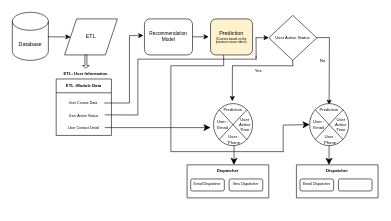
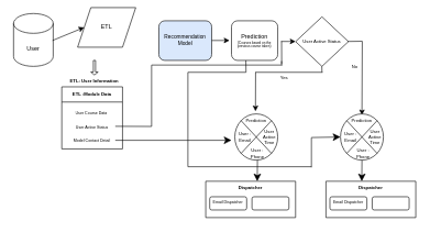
- <mxCell id="23" value="&lt;font style=&quot;font-size: 9px&quot;&gt;ETL&lt;/font&gt;" style="shape=parallelogram;perimeter=parallelogramPerimeter;whiteSpace=wrap;html=1;fixedSize=1;fontSize=6;" vertex="1" parent="1"><mxGeometry x="107" y="31" width="88" height="60" as="geometry" /></mxCell>
+ <mxCell id="23" value="&lt;font style=&quot;font-size: 9px&quot;&gt;ETL&lt;/font&gt;" style="shape=parallelogram;perimeter=parallelogramPerimeter;whiteSpace=wrap;html=1;fixedSize=1;fontSize=6;" vertex="1" parent="1"><mxGeometry x="117" y="11" width="88" height="60" as="geometry" /></mxCell>
- <mxCell id="21" value="&lt;div&gt;Recommendation &lt;br&gt;&lt;/div&gt;&lt;div&gt;Model&lt;br&gt;&lt;/div&gt;" style="rounded=1;whiteSpace=wrap;html=1;fontSize=8;" vertex="1" parent="1"><mxGeometry x="240" y="31" width="80" height="60" as="geometry" /></mxCell>
+ <mxCell id="21" value="&lt;div&gt;Recommendation &lt;br&gt;&lt;/div&gt;&lt;div&gt;Model&lt;br&gt;&lt;/div&gt;" style="rounded=1;whiteSpace=wrap;html=1;fontSize=8;fillColor=#dae8fc;" vertex="1" parent="1"><mxGeometry x="240" y="31" width="80" height="60" as="geometry" /></mxCell>
- <mxCell id="2" value="&lt;div&gt;Prediction &lt;br&gt;&lt;/div&gt;&lt;div style=&quot;font-size: 5px&quot;&gt;(Courses based on the previous course taken)&lt;br&gt;&lt;/div&gt;" style="rounded=1;whiteSpace=wrap;html=1;fontSize=9;fillColor=#fff2cc;" vertex="1" parent="1"><mxGeometry x="350" y="31" width="70" height="60" as="geometry" /></mxCell>
+ <mxCell id="2" value="&lt;div&gt;Prediction &lt;br&gt;&lt;/div&gt;&lt;div style=&quot;font-size: 5px&quot;&gt;(Courses based on the previous course taken)&lt;br&gt;&lt;/div&gt;" style="rounded=1;whiteSpace=wrap;html=1;fontSize=9;" vertex="1" parent="1"><mxGeometry x="350" y="31" width="70" height="60" as="geometry" /></mxCell>
- <mxCell id="22" value="&lt;font style=&quot;font-size: 9px&quot;&gt;Database&lt;/font&gt;" style="shape=cylinder3;whiteSpace=wrap;html=1;boundedLbl=1;backgroundOutline=1;size=15;" vertex="1" parent="1"><mxGeometry x="20" y="20" width="60" height="80" as="geometry" /></mxCell>
+ <mxCell id="22" value="&lt;font style=&quot;font-size: 9px&quot;&gt;User&lt;/font&gt;" style="shape=cylinder3;whiteSpace=wrap;html=1;boundedLbl=1;backgroundOutline=1;size=15;" vertex="1" parent="1"><mxGeometry x="20" y="20" width="60" height="80" as="geometry" /></mxCell>
- <mxCell id="32" value="" style="edgeStyle=elbowEdgeStyle;elbow=horizontal;endArrow=classic;html=1;rounded=0;fontSize=9;exitX=1;exitY=0.5;exitDx=0;exitDy=0;entryX=-0.022;entryY=0.463;entryDx=0;entryDy=0;entryPerimeter=0;" edge="1" parent="1" source="27" target="21"><mxGeometry width="50" height="50" relative="1" as="geometry"><mxPoint x="207" y="181" as="sourcePoint" /><mxPoint x="229" y="54" as="targetPoint" /><Array as="points"><mxPoint x="215" y="65" /></Array></mxGeometry></mxCell>
- <mxCell id="29" value="&lt;font style=&quot;font-size: 6px&quot;&gt;User Contact Detail&lt;/font&gt;" style="text;html=1;strokeColor=none;fillColor=none;align=center;verticalAlign=middle;whiteSpace=wrap;overflow=hidden;fontSize=8;" vertex="1" parent="26"><mxGeometry x="11" y="70" width="70" height="20" as="geometry" /></mxCell>
+ <mxCell id="29" value="&lt;font style=&quot;font-size: 6px&quot;&gt;Model Contact Detail&lt;/font&gt;" style="text;html=1;strokeColor=none;fillColor=none;align=center;verticalAlign=middle;whiteSpace=wrap;overflow=hidden;fontSize=8;" vertex="1" parent="26"><mxGeometry x="11" y="70" width="70" height="20" as="geometry" /></mxCell>
- <mxCell id="13" value="&lt;font style=&quot;font-size: 6px&quot;&gt;Sms Dispatcher&lt;/font&gt;" style="text;html=1;strokeColor=none;fillColor=none;align=center;verticalAlign=middle;whiteSpace=wrap;rounded=0;fontSize=7;" vertex="1" parent="8"><mxGeometry x="74.12" y="23.5" width="47.75" height="16" as="geometry" /></mxCell>
